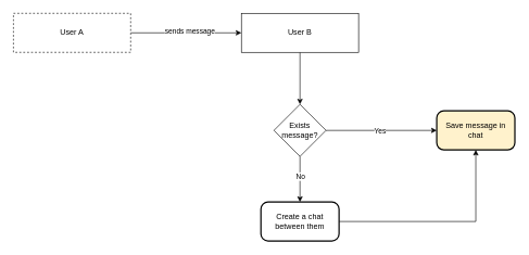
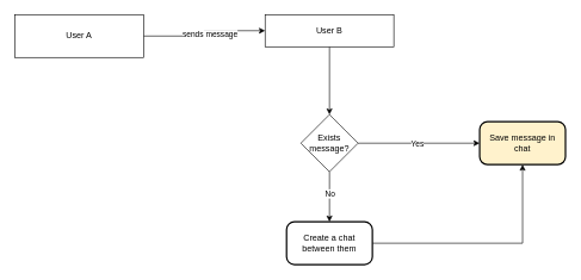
- <mxCell id="4" value="User A" style="rounded=0;whiteSpace=wrap;html=1;dashed=1;" vertex="1" parent="1"><mxGeometry x="20" y="20" width="180" height="60" as="geometry" /></mxCell>
+ <mxCell id="4" value="User A" style="rounded=0;whiteSpace=wrap;html=1;" vertex="1" parent="1"><mxGeometry x="20" y="20" width="180" height="60" as="geometry" /></mxCell>
- <mxCell id="6" value="User B" style="rounded=0;whiteSpace=wrap;html=1;" vertex="1" parent="1"><mxGeometry x="370" y="20" width="180" height="60" as="geometry" /></mxCell>
+ <mxCell id="6" value="User B" style="rounded=0;whiteSpace=wrap;html=1;" vertex="1" parent="1"><mxGeometry x="370" y="20" width="180" height="45" as="geometry" /></mxCell>
